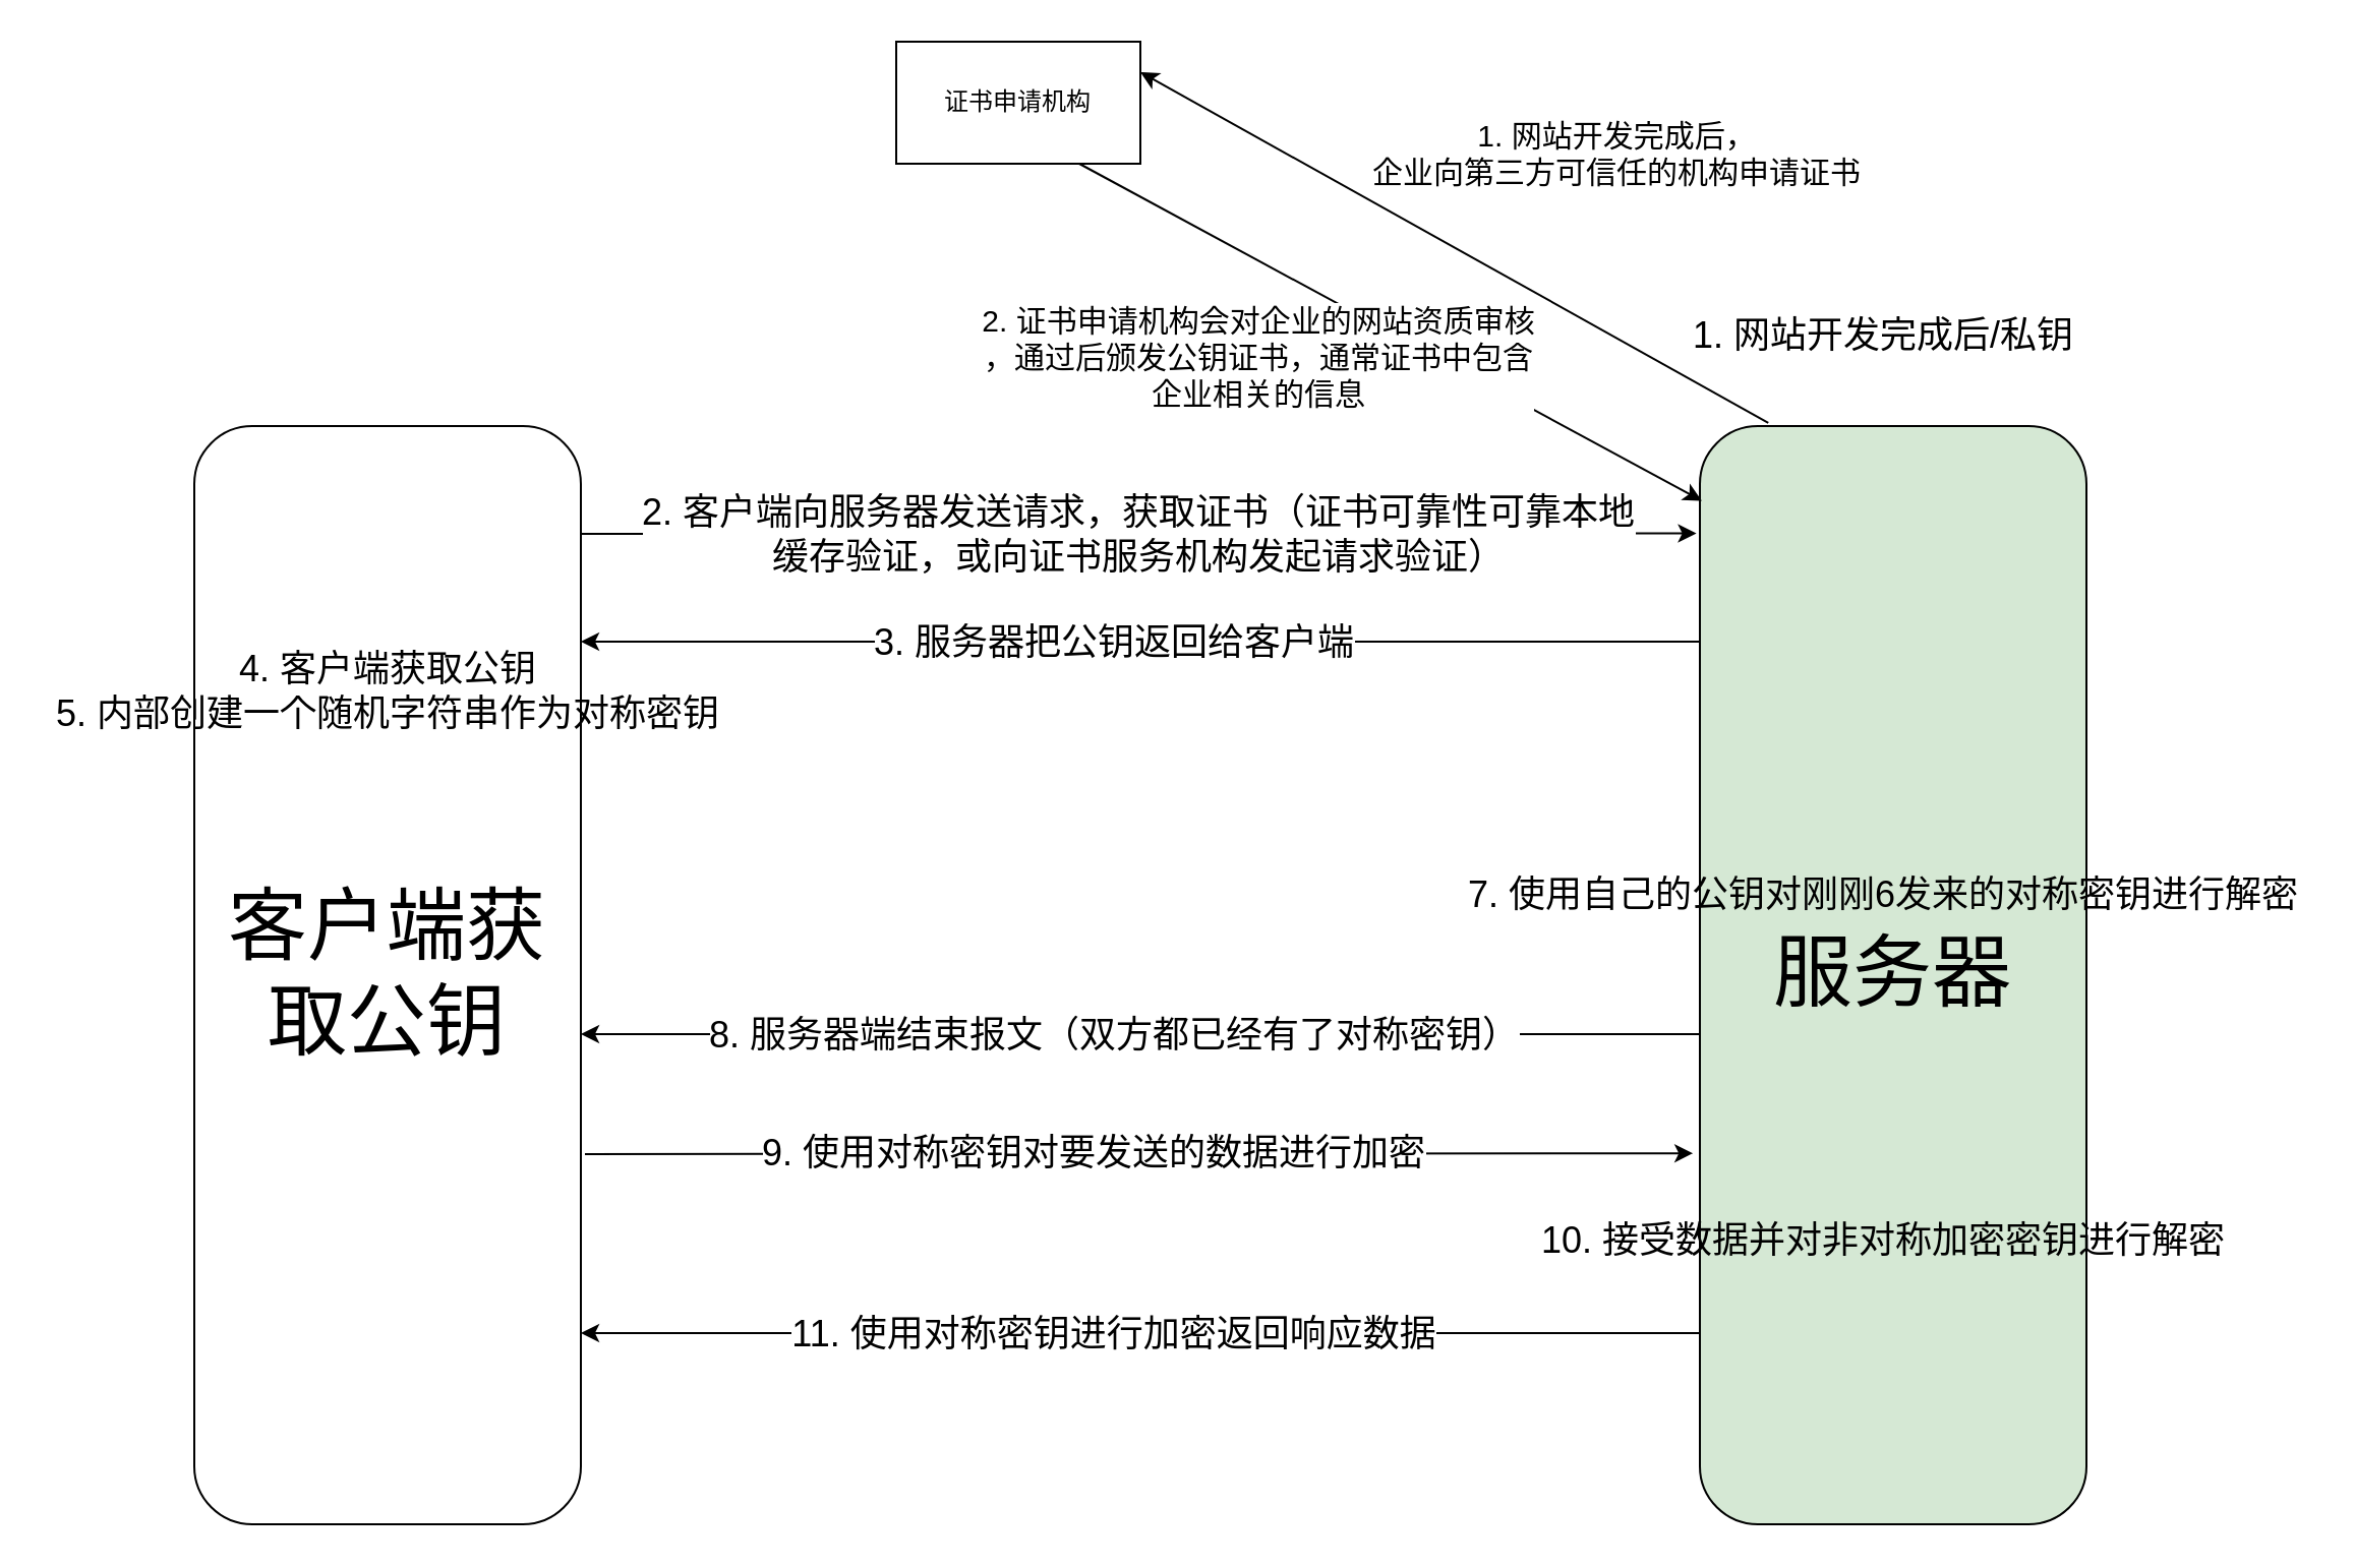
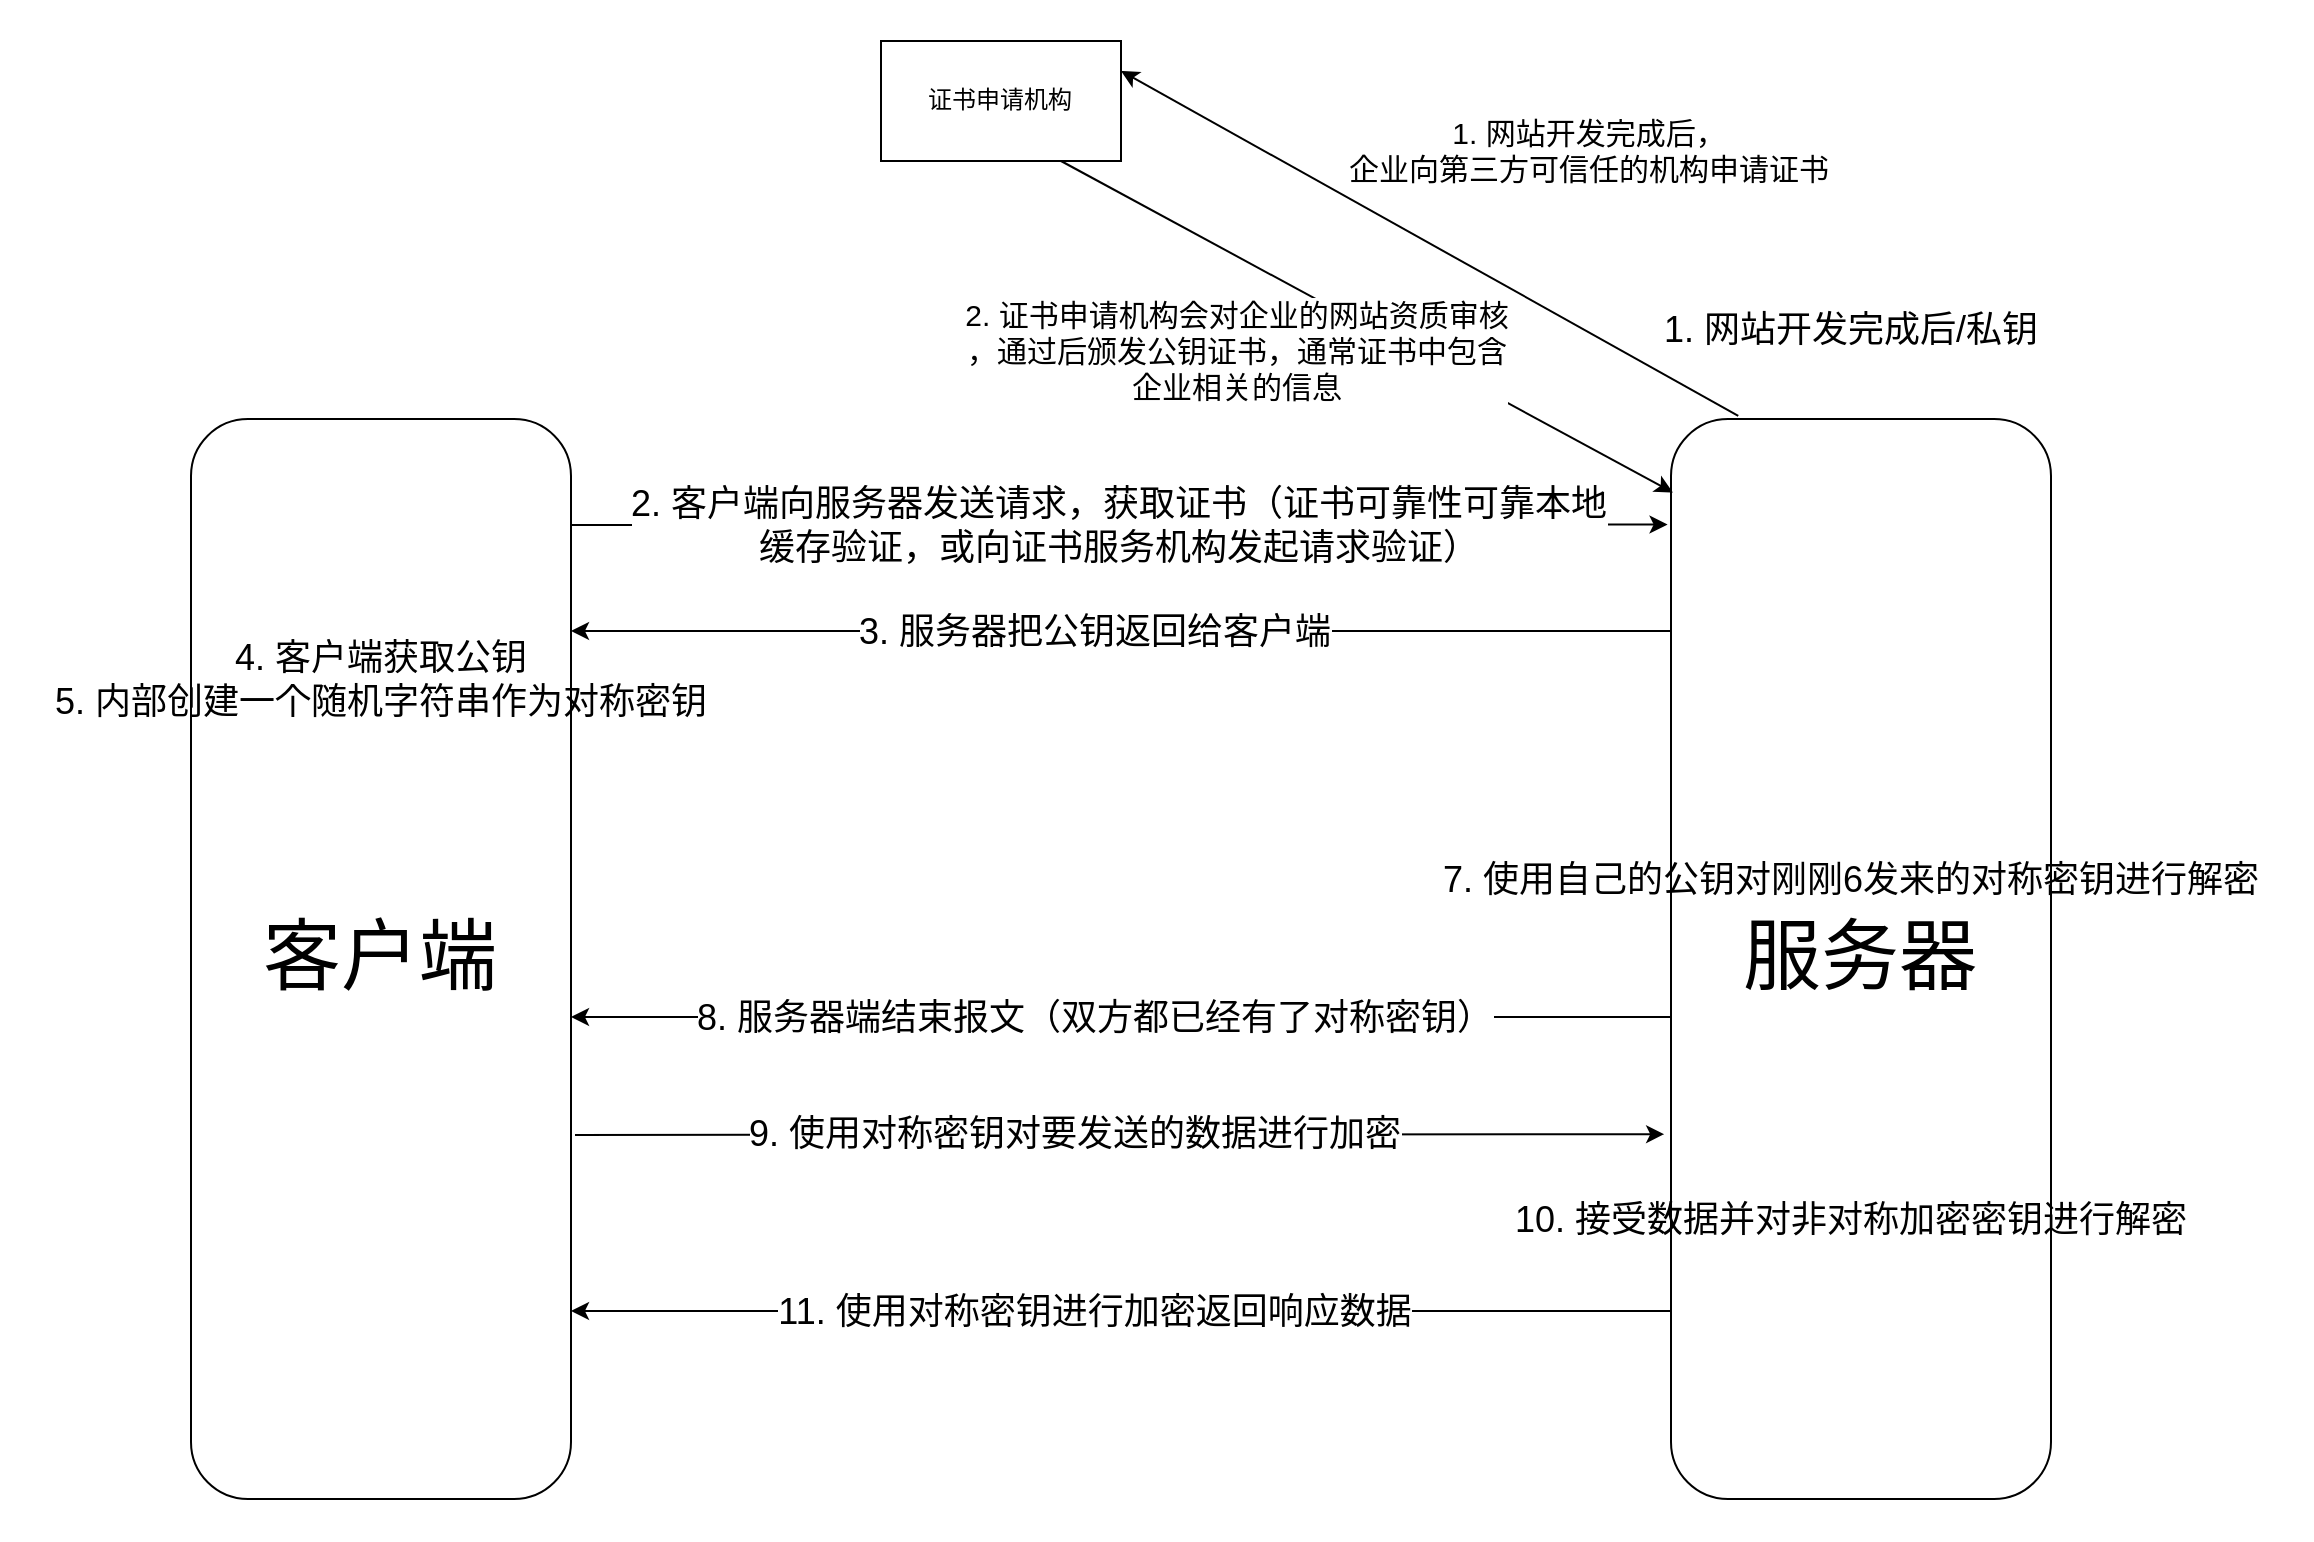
- <mxCell id="2" value="&lt;font style=&quot;font-size: 39px&quot;&gt;客户端获取公钥&lt;/font&gt;" style="rounded=1;whiteSpace=wrap;html=1;" vertex="1" parent="1"><mxGeometry x="95" y="209" width="190" height="540" as="geometry" /></mxCell>
+ <mxCell id="2" value="&lt;font style=&quot;font-size: 39px&quot;&gt;客户端&lt;/font&gt;" style="rounded=1;whiteSpace=wrap;html=1;" vertex="1" parent="1"><mxGeometry x="95" y="209" width="190" height="540" as="geometry" /></mxCell>
- <mxCell id="3" value="&lt;font style=&quot;font-size: 39px&quot;&gt;服务器&lt;/font&gt;" style="rounded=1;whiteSpace=wrap;html=1;fillColor=#d5e8d4;" vertex="1" parent="1"><mxGeometry x="835" y="209" width="190" height="540" as="geometry" /></mxCell>
+ <mxCell id="3" value="&lt;font style=&quot;font-size: 39px&quot;&gt;服务器&lt;/font&gt;" style="rounded=1;whiteSpace=wrap;html=1;" vertex="1" parent="1"><mxGeometry x="835" y="209" width="190" height="540" as="geometry" /></mxCell>
